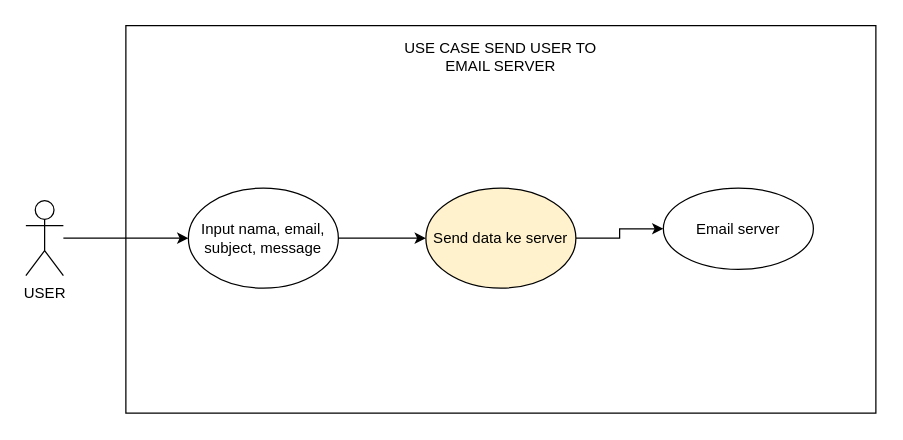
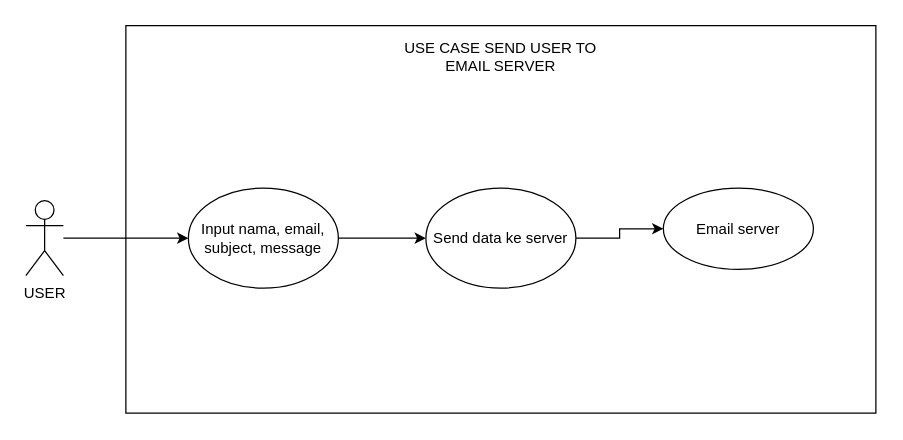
- <mxCell id="9" value="Send data ke server" style="ellipse;whiteSpace=wrap;html=1;fillColor=#fff2cc;" vertex="1" parent="1"><mxGeometry x="340" y="150" width="120" height="80" as="geometry" /></mxCell>
+ <mxCell id="9" value="Send data ke server" style="ellipse;whiteSpace=wrap;html=1;" vertex="1" parent="1"><mxGeometry x="340" y="150" width="120" height="80" as="geometry" /></mxCell>
